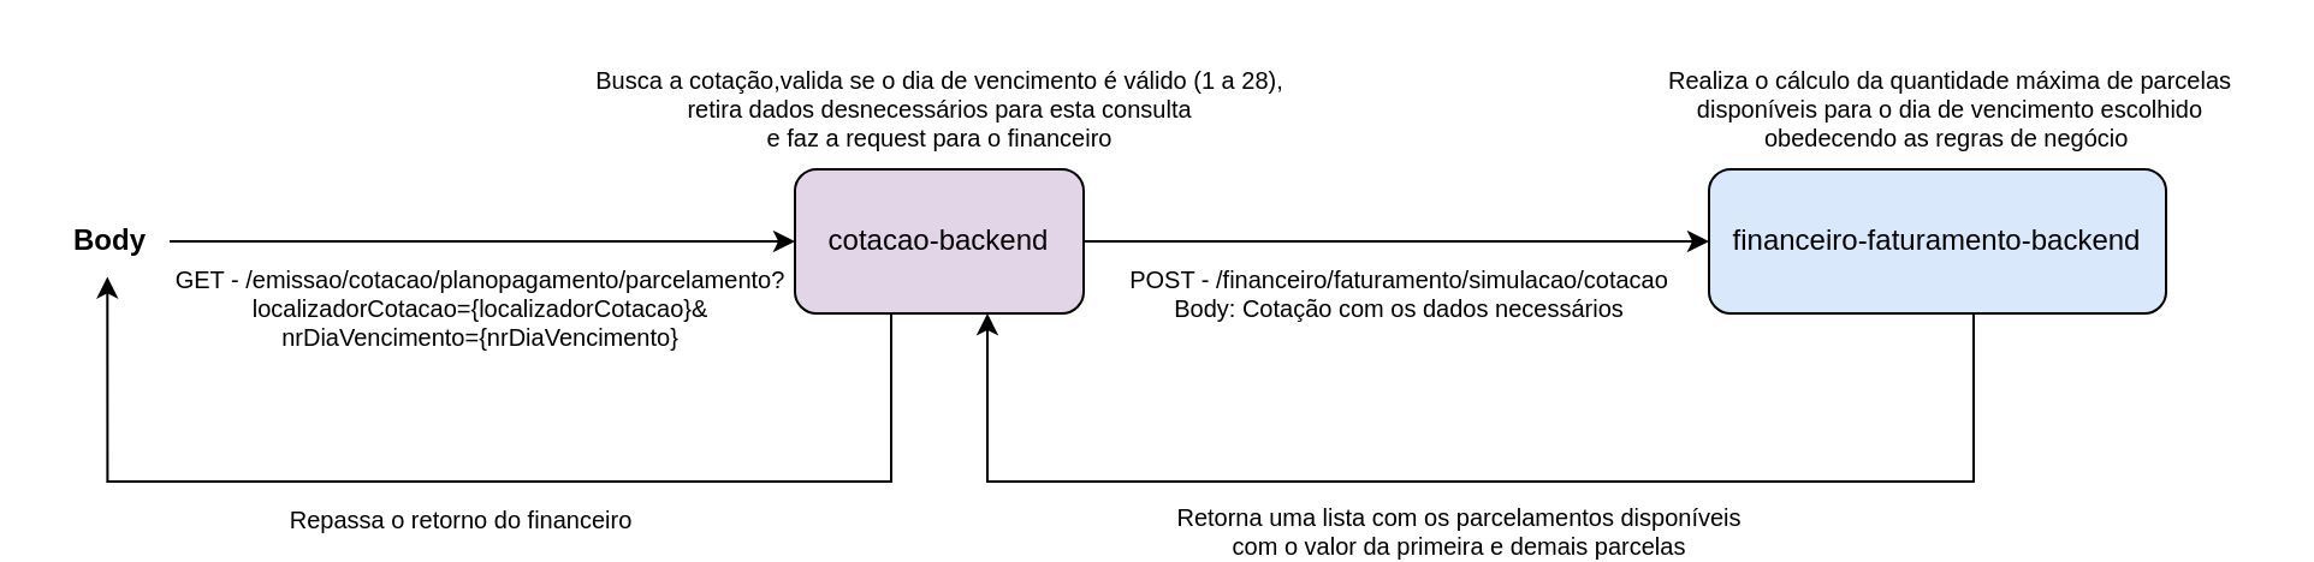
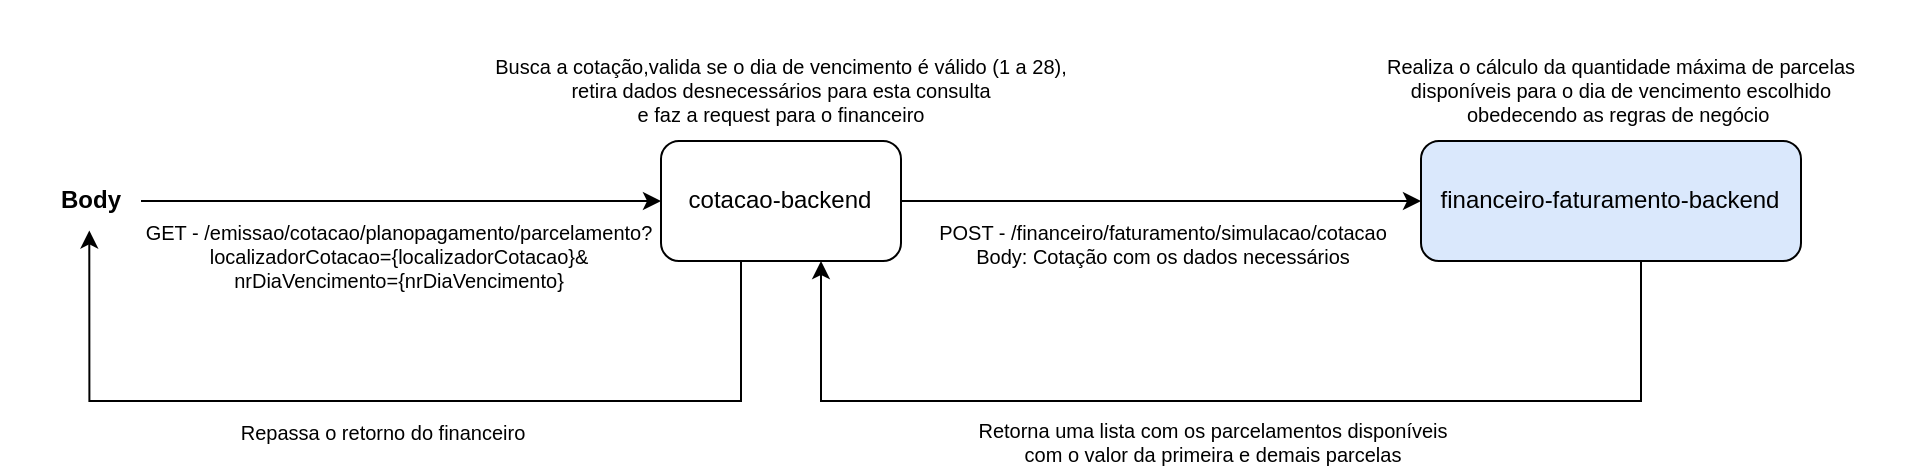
- <mxCell id="6" value="cotacao-backend" style="rounded=1;whiteSpace=wrap;html=1;fillColor=#e1d5e7;" vertex="1" parent="1"><mxGeometry x="330" y="70" width="120" height="60" as="geometry" /></mxCell>
+ <mxCell id="6" value="cotacao-backend" style="rounded=1;whiteSpace=wrap;html=1;" vertex="1" parent="1"><mxGeometry x="330" y="70" width="120" height="60" as="geometry" /></mxCell>
